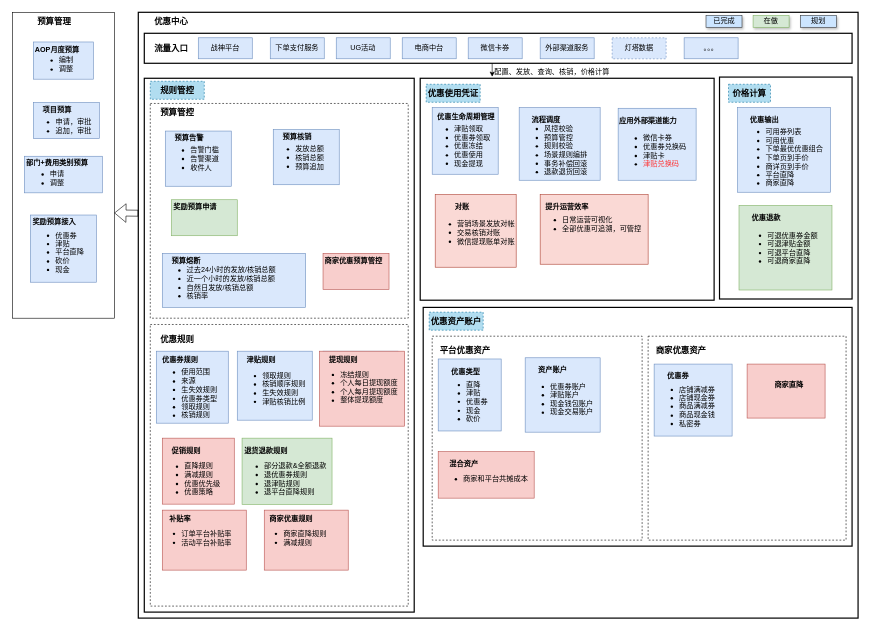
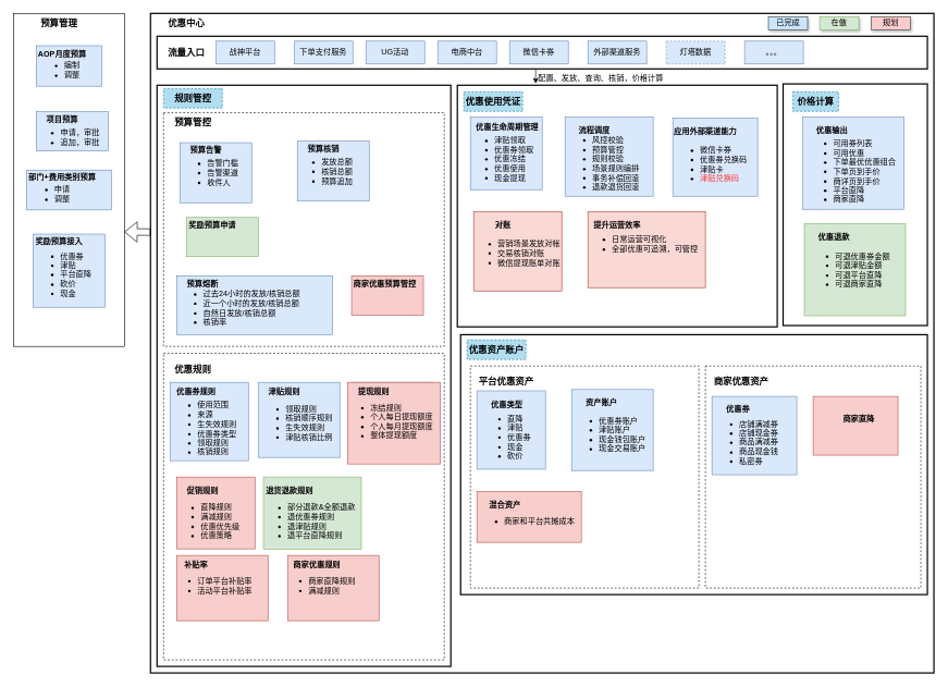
- <mxCell id="114" value="规划" style="rounded=0;whiteSpace=wrap;html=1;shadow=1;sketch=0;strokeColor=#36393d;strokeWidth=1;fillColor=#cce5ff;" parent="1" vertex="1"><mxGeometry x="1334" y="25" width="60" height="20" as="geometry" /></mxCell>
+ <mxCell id="114" value="规划" style="rounded=0;whiteSpace=wrap;html=1;shadow=1;sketch=0;strokeColor=#36393d;strokeWidth=1;fillColor=#ffcccc;" parent="1" vertex="1"><mxGeometry x="1334" y="25" width="60" height="20" as="geometry" /></mxCell>
